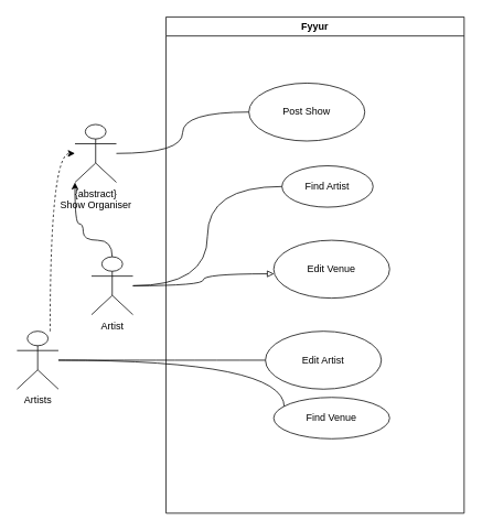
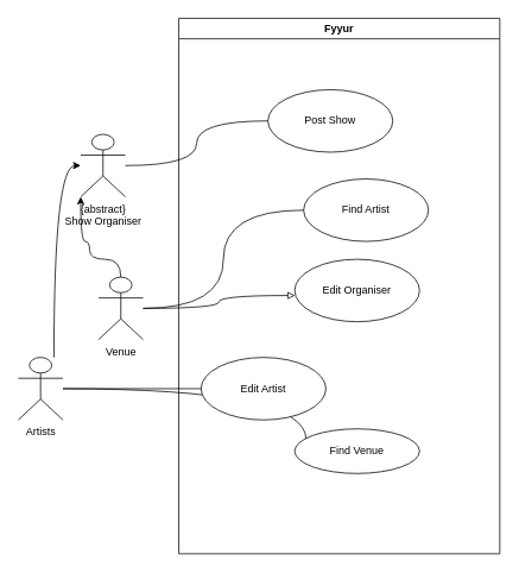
- <mxCell id="9" value="Find Artist" style="ellipse;whiteSpace=wrap;html=1;" vertex="1" parent="6"><mxGeometry x="140" y="180" width="110" height="50" as="geometry" /></mxCell>
+ <mxCell id="9" value="Find Artist" style="ellipse;whiteSpace=wrap;html=1;" vertex="1" parent="6"><mxGeometry x="140" y="180" width="140" height="70" as="geometry" /></mxCell>
- <mxCell id="3" style="edgeStyle=orthogonalEdgeStyle;curved=1;orthogonalLoop=1;jettySize=auto;html=1;endArrow=classic;endFill=1;dashed=1;" edge="1" parent="1" source="5" target="16"><mxGeometry relative="1" as="geometry"><Array as="points"><mxPoint x="60" y="185" /></Array></mxGeometry></mxCell>
+ <mxCell id="3" style="edgeStyle=orthogonalEdgeStyle;curved=1;orthogonalLoop=1;jettySize=auto;html=1;endArrow=classic;endFill=1;" edge="1" parent="1" source="5" target="16"><mxGeometry relative="1" as="geometry"><Array as="points"><mxPoint x="60" y="185" /></Array></mxGeometry></mxCell>
- <mxCell id="10" value="Edit Venue" style="ellipse;whiteSpace=wrap;html=1;" vertex="1" parent="6"><mxGeometry x="130" y="270" width="140" height="70" as="geometry" /></mxCell>
+ <mxCell id="10" value="Edit Organiser" style="ellipse;whiteSpace=wrap;html=1;" vertex="1" parent="6"><mxGeometry x="130" y="270" width="140" height="70" as="geometry" /></mxCell>
- <mxCell id="14" value="Artist" style="shape=umlActor;verticalLabelPosition=bottom;verticalAlign=top;html=1;outlineConnect=0;" vertex="1" parent="1"><mxGeometry x="110" y="310" width="50" height="70" as="geometry" /></mxCell>
+ <mxCell id="14" value="Venue" style="shape=umlActor;verticalLabelPosition=bottom;verticalAlign=top;html=1;outlineConnect=0;" vertex="1" parent="1"><mxGeometry x="110" y="310" width="50" height="70" as="geometry" /></mxCell>
- <mxCell id="17" value="Edit Artist" style="ellipse;whiteSpace=wrap;html=1;" vertex="1" parent="1"><mxGeometry x="320" y="400" width="140" height="70" as="geometry" /></mxCell>
+ <mxCell id="17" value="Edit Artist" style="ellipse;whiteSpace=wrap;html=1;" vertex="1" parent="1"><mxGeometry x="225" y="400" width="140" height="70" as="geometry" /></mxCell>
